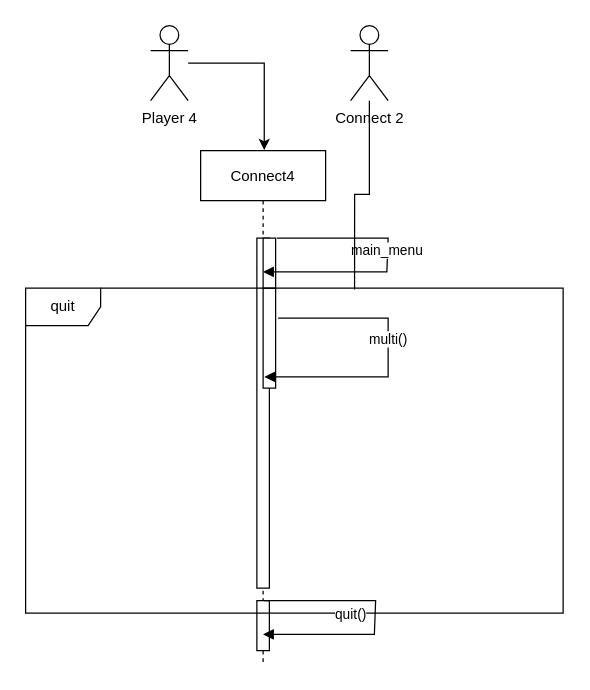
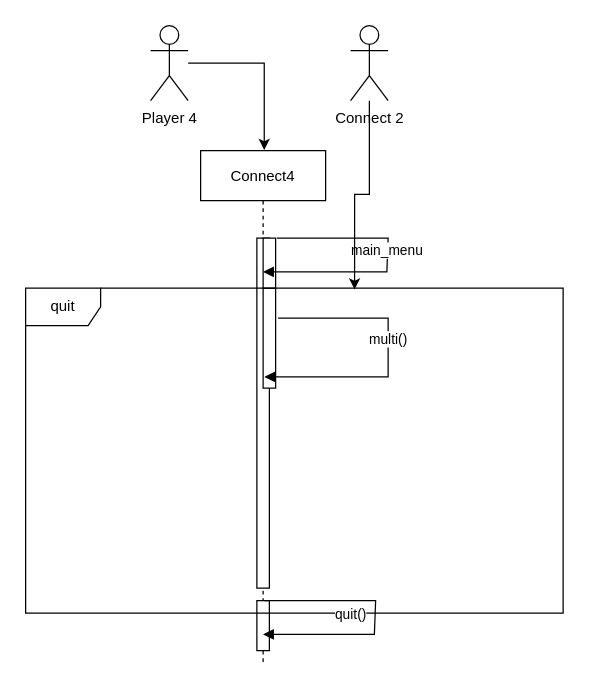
- <mxCell id="10" style="edgeStyle=orthogonalEdgeStyle;rounded=0;orthogonalLoop=1;jettySize=auto;html=1;entryX=0.612;entryY=0.004;entryDx=0;entryDy=0;entryPerimeter=0;endArrow=none;" edge="1" parent="1" source="11" target="8"><mxGeometry relative="1" as="geometry" /></mxCell>
+ <mxCell id="10" style="edgeStyle=orthogonalEdgeStyle;rounded=0;orthogonalLoop=1;jettySize=auto;html=1;entryX=0.612;entryY=0.004;entryDx=0;entryDy=0;entryPerimeter=0;" edge="1" parent="1" source="11" target="8"><mxGeometry relative="1" as="geometry" /></mxCell>
